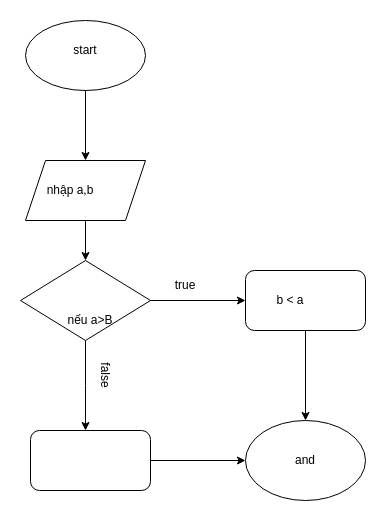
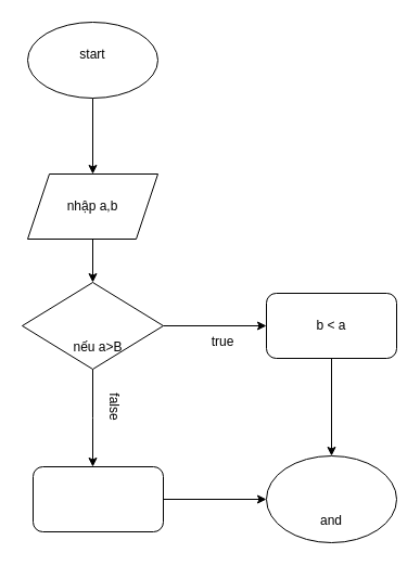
- <mxCell id="7" value="nhập a,b" style="text;html=1;align=center;verticalAlign=middle;whiteSpace=wrap;rounded=0;" vertex="1" parent="1"><mxGeometry x="40" y="175" width="60" height="30" as="geometry" /></mxCell>
+ <mxCell id="7" value="nhập a,b" style="text;html=1;align=center;verticalAlign=middle;whiteSpace=wrap;rounded=0;" vertex="1" parent="1"><mxGeometry x="55" y="175" width="60" height="30" as="geometry" /></mxCell>
- <mxCell id="15" value="true" style="text;html=1;align=center;verticalAlign=middle;whiteSpace=wrap;rounded=0;" vertex="1" parent="1"><mxGeometry x="155" y="270" width="60" height="30" as="geometry" /></mxCell>
+ <mxCell id="15" value="true" style="text;html=1;align=center;verticalAlign=middle;whiteSpace=wrap;rounded=0;" vertex="1" parent="1"><mxGeometry x="175" y="300" width="60" height="30" as="geometry" /></mxCell>
- <mxCell id="14" value="b &amp;lt; a" style="text;html=1;align=center;verticalAlign=middle;whiteSpace=wrap;rounded=0;" vertex="1" parent="1"><mxGeometry x="260" y="285" width="60" height="30" as="geometry" /></mxCell>
+ <mxCell id="14" value="b &amp;lt; a" style="text;html=1;align=center;verticalAlign=middle;whiteSpace=wrap;rounded=0;" vertex="1" parent="1"><mxGeometry x="275" y="285" width="60" height="30" as="geometry" /></mxCell>
- <mxCell id="20" value="&lt;font style=&quot;vertical-align: inherit;&quot;&gt;&lt;font style=&quot;vertical-align: inherit;&quot;&gt;and&lt;/font&gt;&lt;/font&gt;" style="text;html=1;align=center;verticalAlign=middle;whiteSpace=wrap;rounded=0;" vertex="1" parent="1"><mxGeometry x="275" y="445" width="60" height="30" as="geometry" /></mxCell>
+ <mxCell id="20" value="&lt;font style=&quot;vertical-align: inherit;&quot;&gt;&lt;font style=&quot;vertical-align: inherit;&quot;&gt;and&lt;/font&gt;&lt;/font&gt;" style="text;html=1;align=center;verticalAlign=middle;whiteSpace=wrap;rounded=0;" vertex="1" parent="1"><mxGeometry x="275" y="465" width="60" height="30" as="geometry" /></mxCell>
